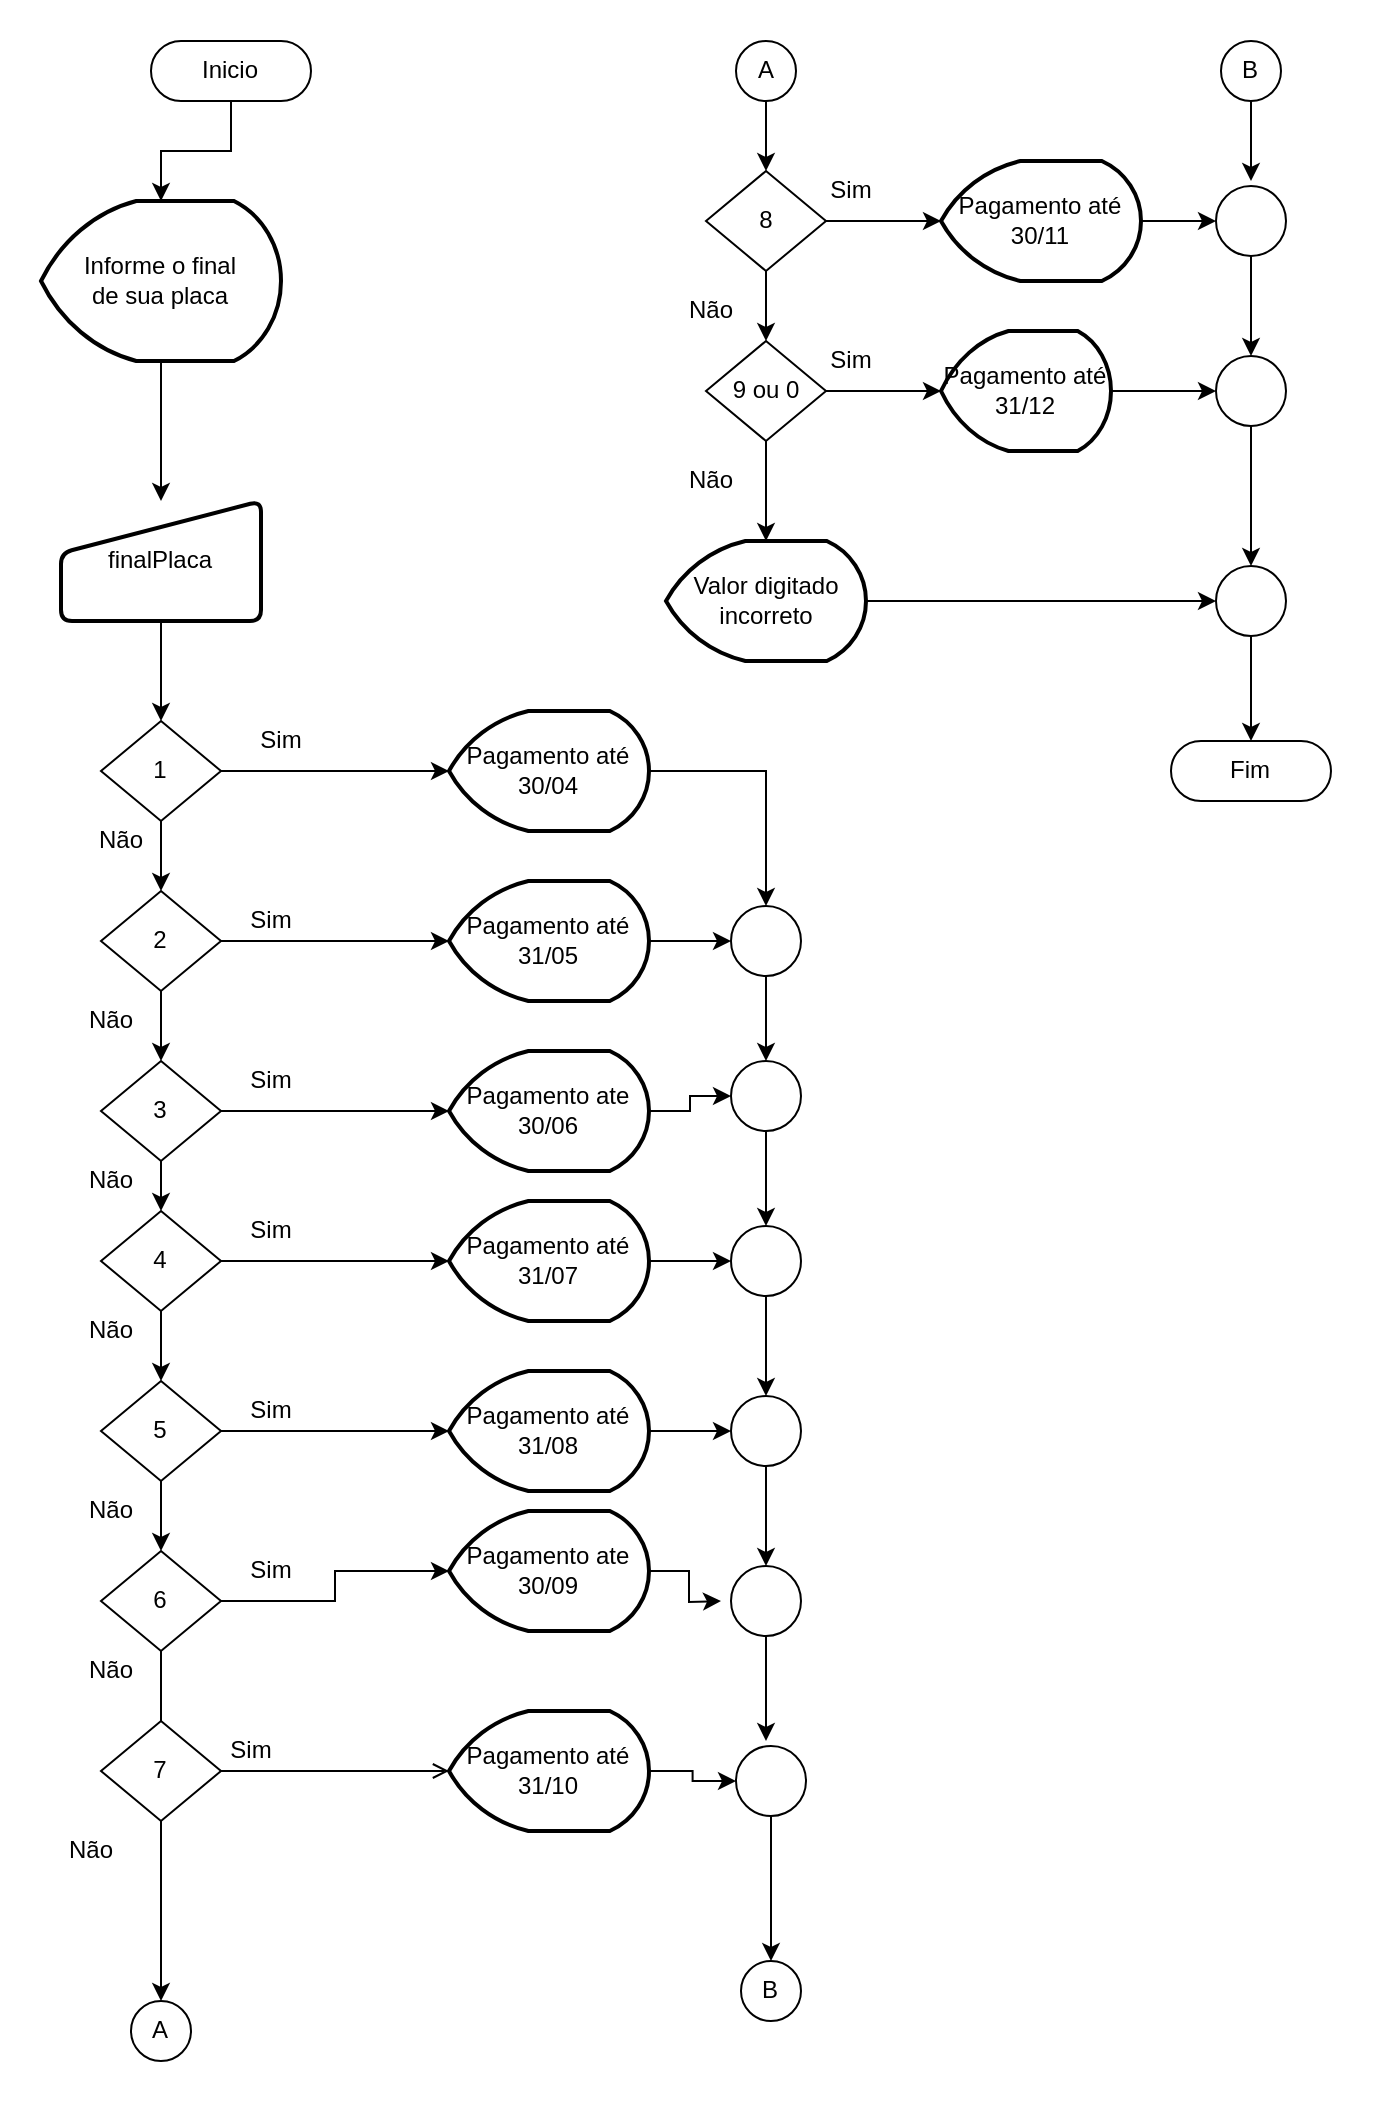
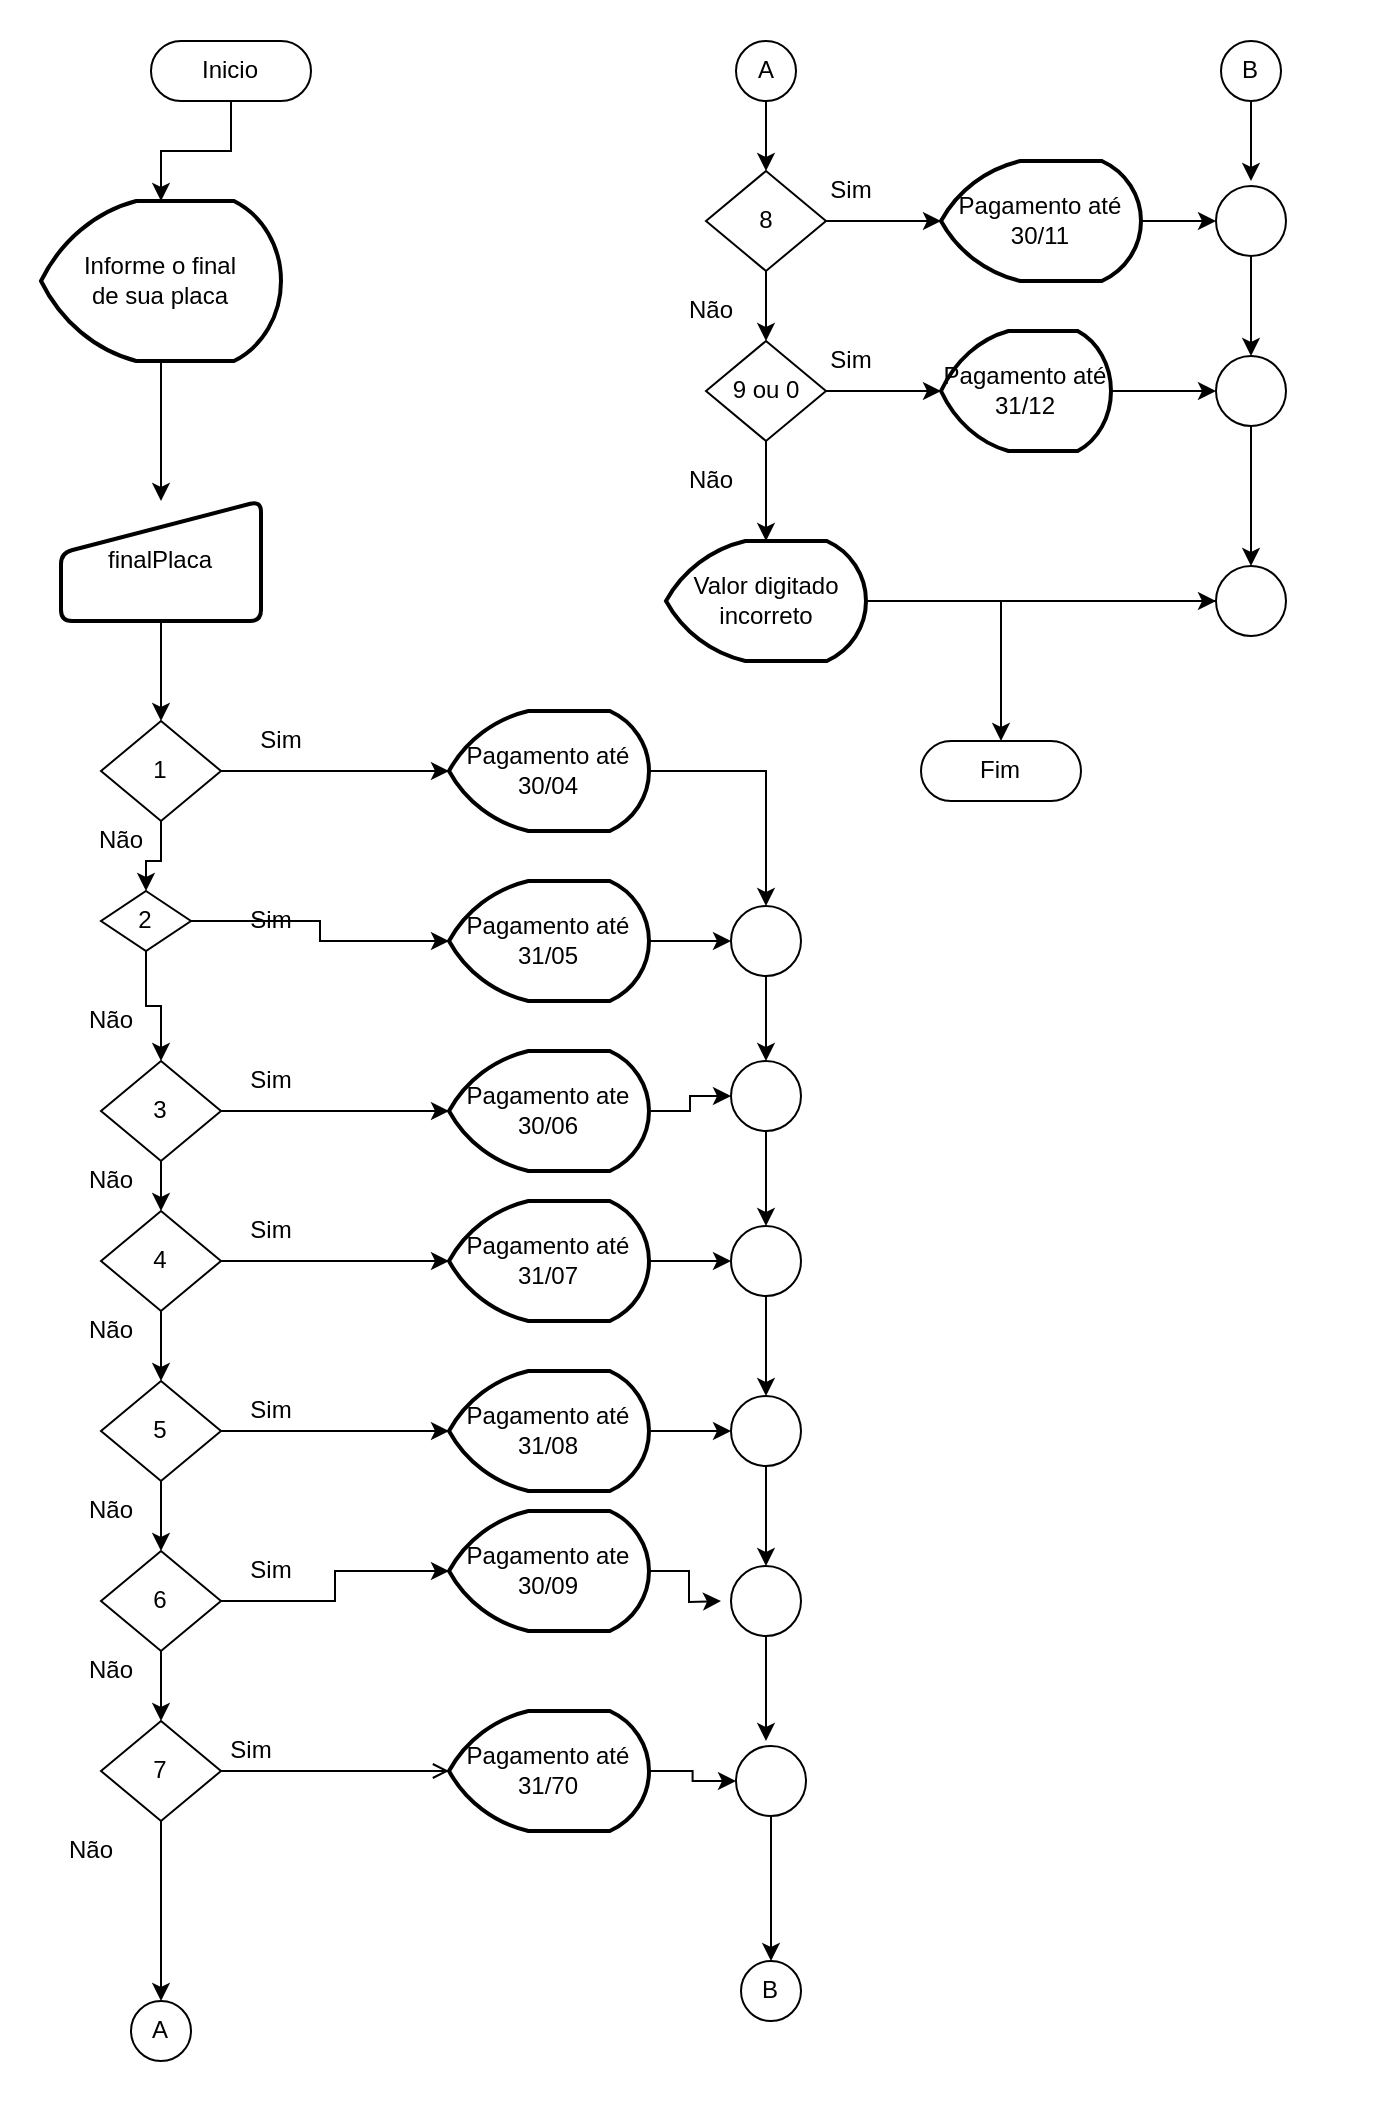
- <mxCell id="95" value="Fim" style="html=1;dashed=0;whiteSpace=wrap;shape=mxgraph.dfd.start" vertex="1" parent="1"><mxGeometry x="585" y="370" width="80" height="30" as="geometry" /></mxCell>
+ <mxCell id="95" value="Fim" style="html=1;dashed=0;whiteSpace=wrap;shape=mxgraph.dfd.start" vertex="1" parent="1"><mxGeometry x="460" y="370" width="80" height="30" as="geometry" /></mxCell>
- <mxCell id="15" value="2" style="shape=rhombus;html=1;dashed=0;whiteSpace=wrap;perimeter=rhombusPerimeter;" vertex="1" parent="1"><mxGeometry x="50" y="445" width="60" height="50" as="geometry" /></mxCell>
+ <mxCell id="15" value="2" style="shape=rhombus;html=1;dashed=0;whiteSpace=wrap;perimeter=rhombusPerimeter;" vertex="1" parent="1"><mxGeometry x="50" y="445" width="45" height="30" as="geometry" /></mxCell>
- <mxCell id="34" style="edgeStyle=orthogonalEdgeStyle;rounded=0;orthogonalLoop=1;jettySize=auto;html=1;entryX=0.5;entryY=0;entryDx=0;entryDy=0;endArrow=none;" edge="1" parent="1" source="35" target="40"><mxGeometry relative="1" as="geometry" /></mxCell>
+ <mxCell id="34" style="edgeStyle=orthogonalEdgeStyle;rounded=0;orthogonalLoop=1;jettySize=auto;html=1;entryX=0.5;entryY=0;entryDx=0;entryDy=0;" edge="1" parent="1" source="35" target="40"><mxGeometry relative="1" as="geometry" /></mxCell>
- <mxCell id="42" value="Pagamento até 31/10" style="strokeWidth=2;html=1;shape=mxgraph.flowchart.display;whiteSpace=wrap;" vertex="1" parent="1"><mxGeometry x="224" y="855" width="100" height="60" as="geometry" /></mxCell>
+ <mxCell id="42" value="Pagamento até 31/70" style="strokeWidth=2;html=1;shape=mxgraph.flowchart.display;whiteSpace=wrap;" vertex="1" parent="1"><mxGeometry x="224" y="855" width="100" height="60" as="geometry" /></mxCell>
